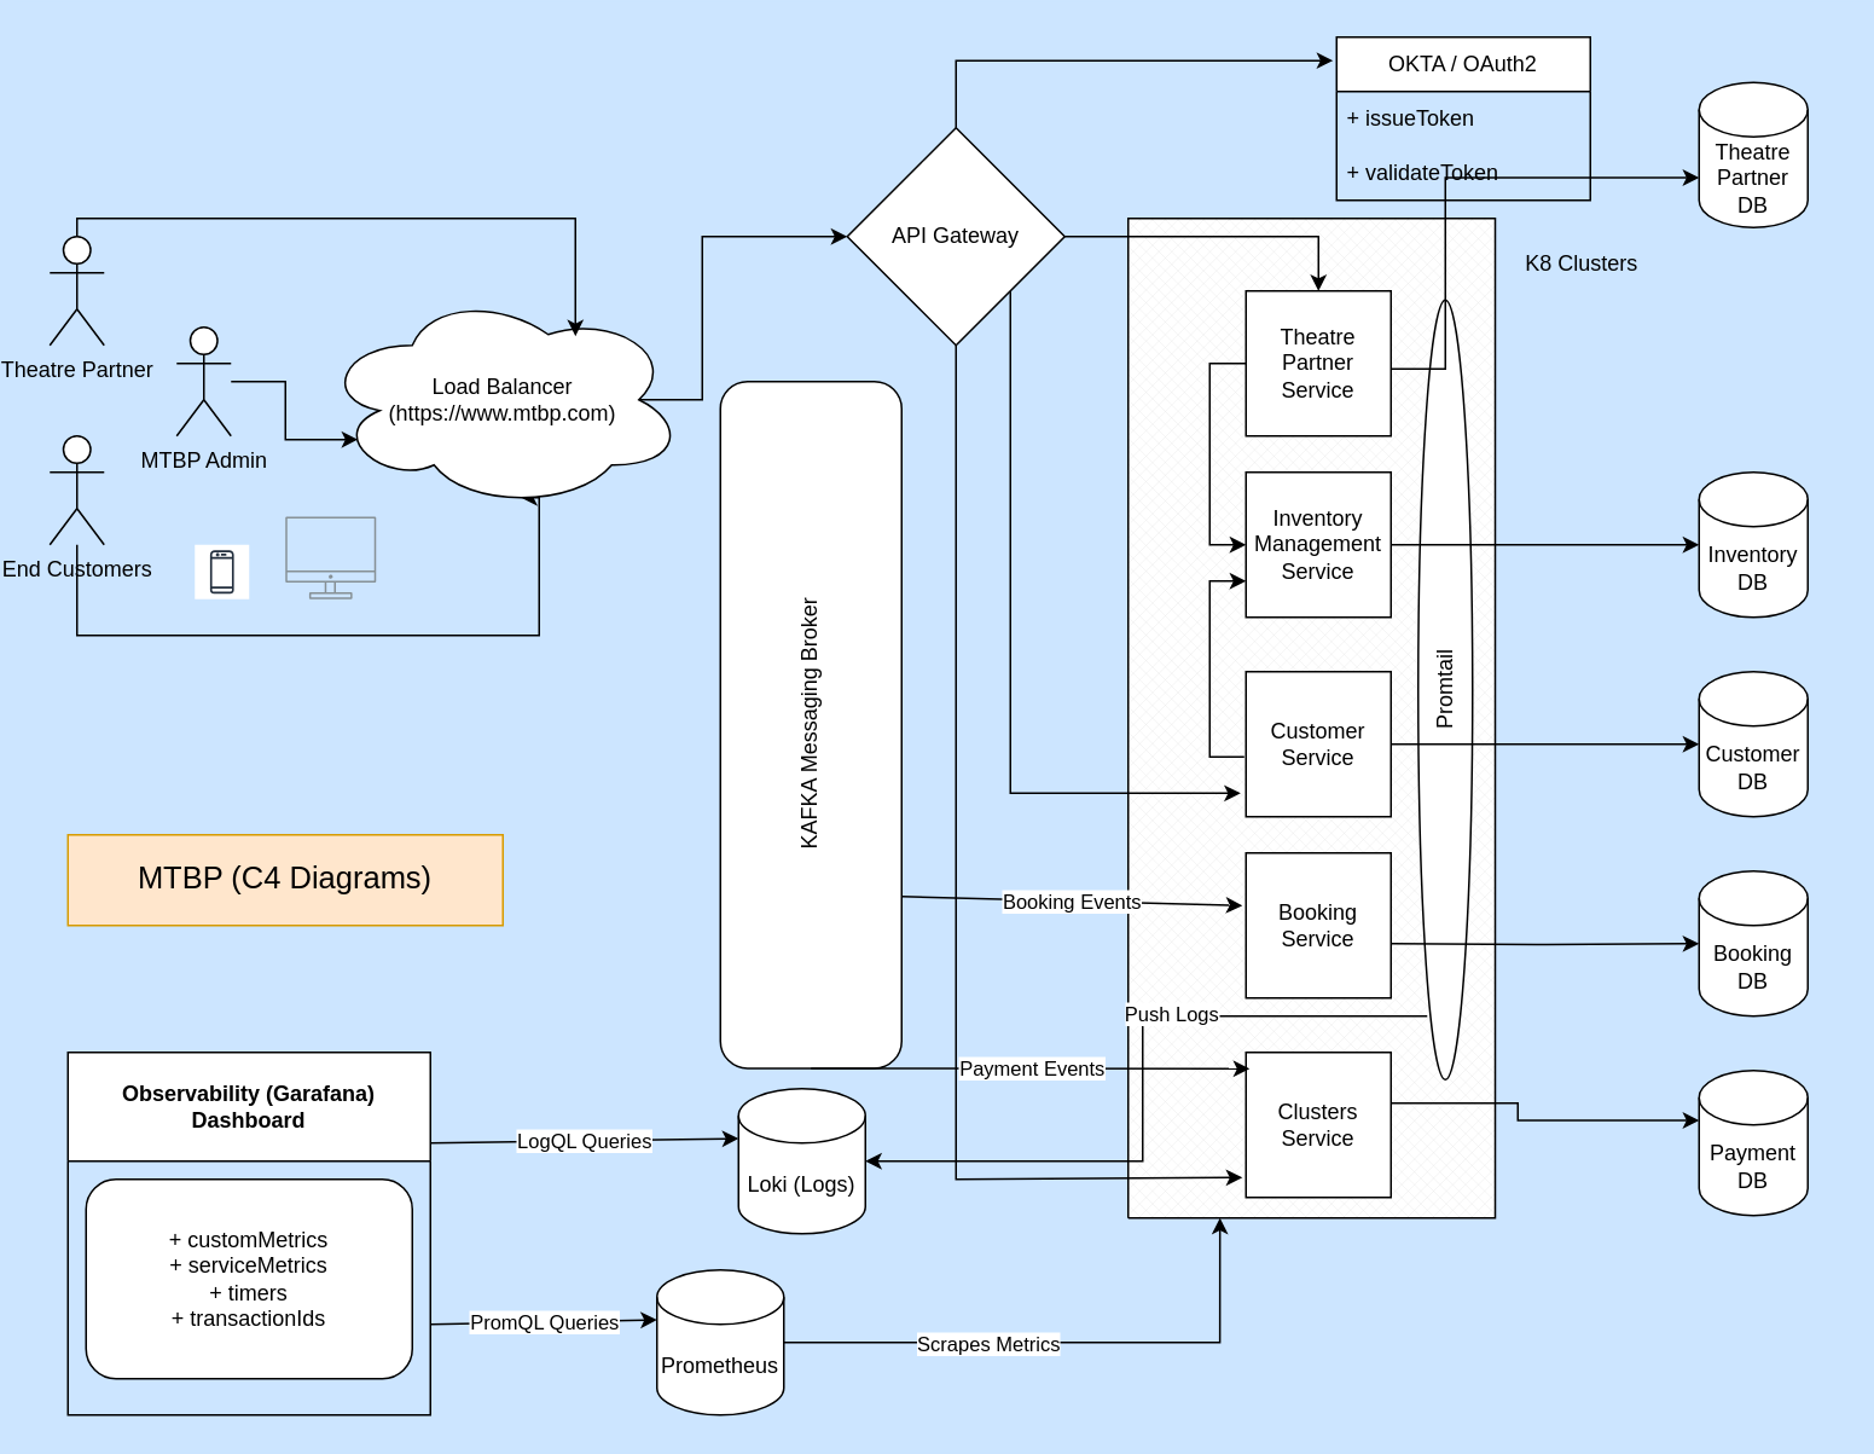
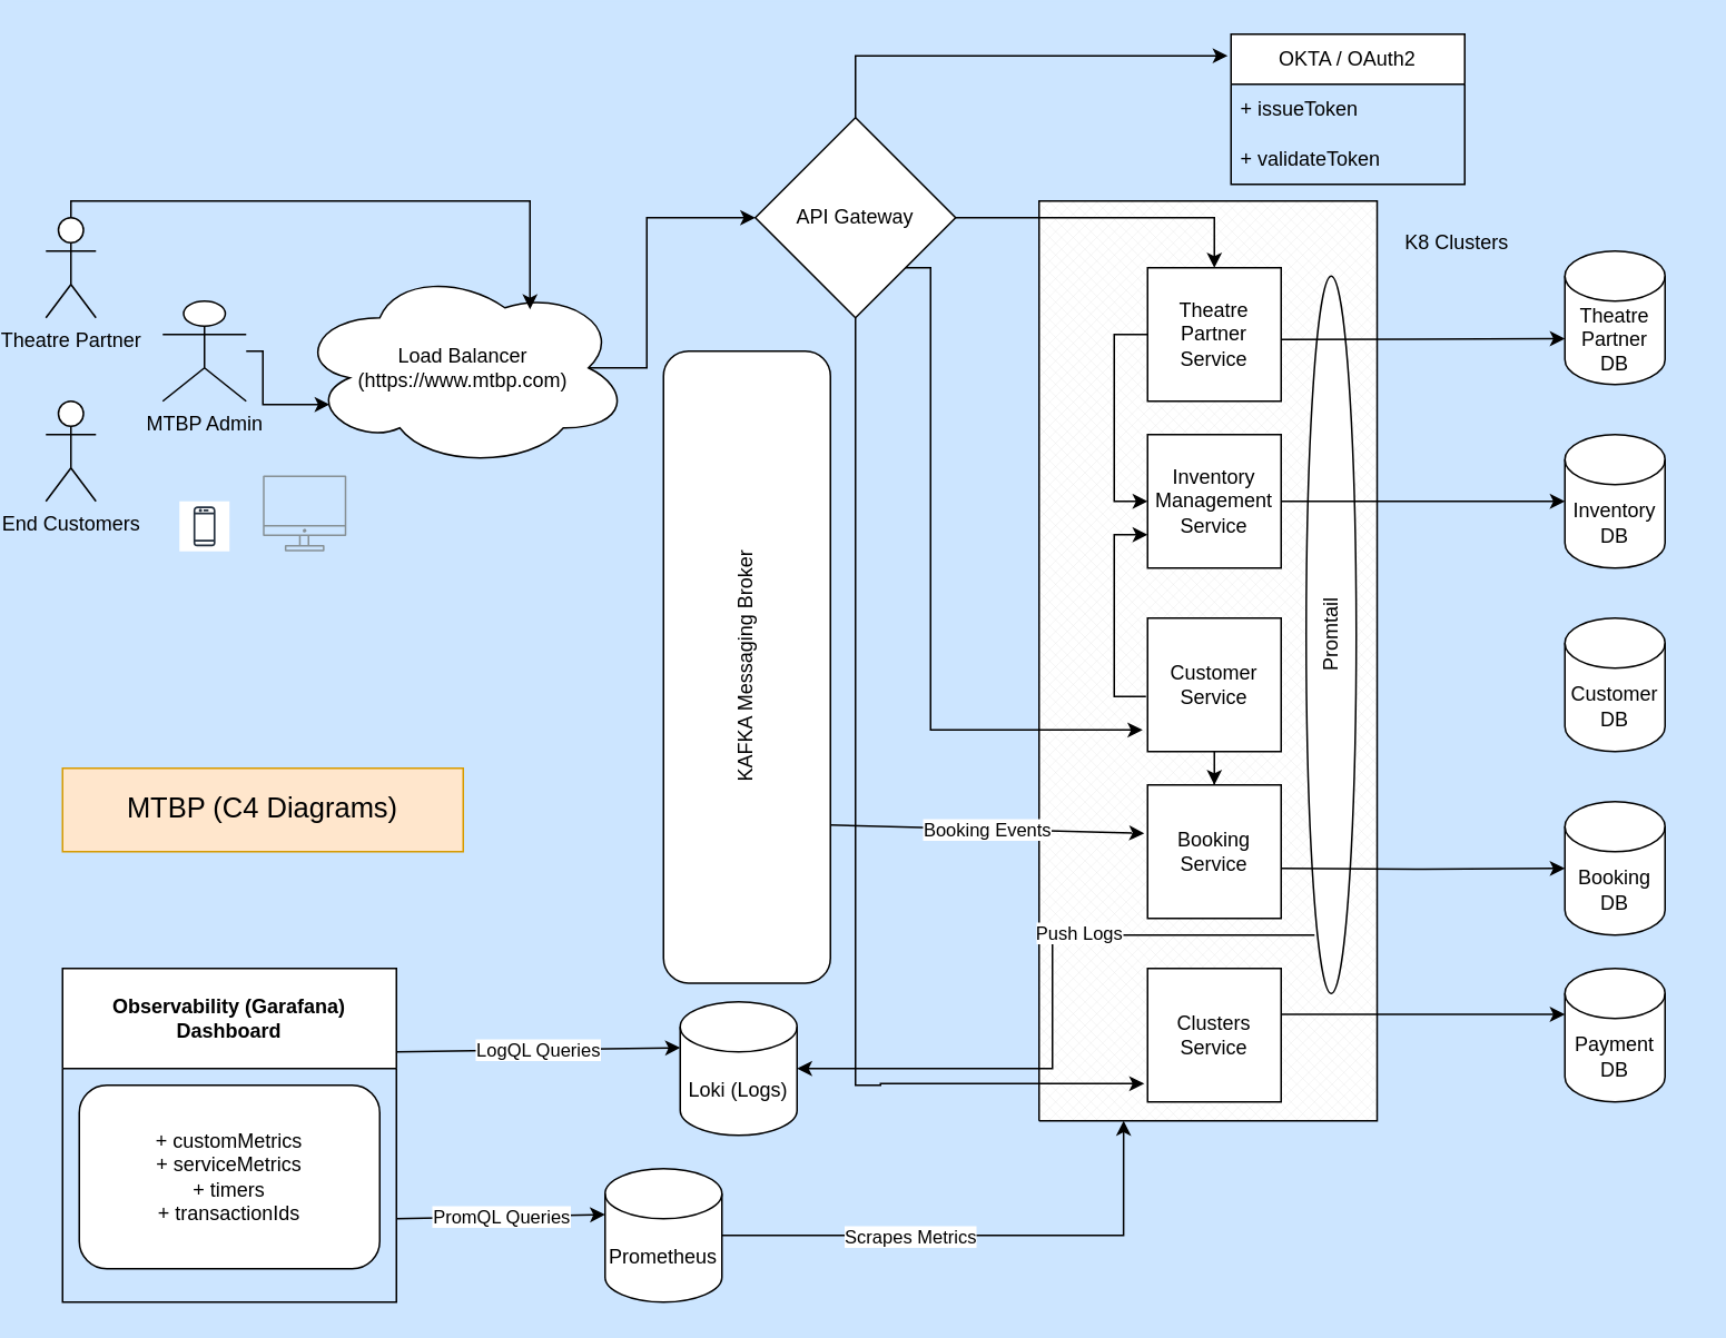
- <mxCell id="22" value="Theatre Partner DB" style="shape=cylinder3;whiteSpace=wrap;html=1;boundedLbl=1;backgroundOutline=1;size=15;" parent="1" vertex="1"><mxGeometry x="930" y="45" width="60" height="80" as="geometry" /></mxCell>
+ <mxCell id="22" value="Theatre Partner DB" style="shape=cylinder3;whiteSpace=wrap;html=1;boundedLbl=1;backgroundOutline=1;size=15;" parent="1" vertex="1"><mxGeometry x="930" y="150" width="60" height="80" as="geometry" /></mxCell>
- <mxCell id="13" value="API Gateway" style="rhombus;whiteSpace=wrap;html=1;" parent="1" vertex="1"><mxGeometry x="460" y="70" width="120" height="120" as="geometry" /></mxCell>
+ <mxCell id="13" value="API Gateway" style="rhombus;whiteSpace=wrap;html=1;" parent="1" vertex="1"><mxGeometry x="445" y="70" width="120" height="120" as="geometry" /></mxCell>
- <mxCell id="7" value="MTBP Admin" style="shape=umlActor;verticalLabelPosition=bottom;verticalAlign=top;html=1;outlineConnect=0;" parent="1" vertex="1"><mxGeometry x="90" y="180" width="30" height="60" as="geometry" /></mxCell>
+ <mxCell id="7" value="MTBP Admin" style="shape=umlActor;verticalLabelPosition=bottom;verticalAlign=top;html=1;outlineConnect=0;" parent="1" vertex="1"><mxGeometry x="90" y="180" width="50" height="60" as="geometry" /></mxCell>
- <mxCell id="4" style="edgeStyle=orthogonalEdgeStyle;rounded=0;orthogonalLoop=1;jettySize=auto;html=1;entryX=0.55;entryY=0.95;entryDx=0;entryDy=0;entryPerimeter=0;" parent="1" source="5" target="9" edge="1"><mxGeometry relative="1" as="geometry"><mxPoint x="260" y="300" as="targetPoint" /><Array as="points"><mxPoint x="35" y="350" /><mxPoint x="290" y="350" /></Array></mxGeometry></mxCell>
- <mxCell id="51" value="" style="edgeStyle=orthogonalEdgeStyle;rounded=0;orthogonalLoop=1;jettySize=auto;html=1;" parent="1" source="18" target="23" edge="1"><mxGeometry relative="1" as="geometry" /></mxCell>
+ <mxCell id="51" value="" style="edgeStyle=orthogonalEdgeStyle;rounded=0;orthogonalLoop=1;jettySize=auto;html=1;" parent="1" source="18" target="20" edge="1"><mxGeometry relative="1" as="geometry" /></mxCell>
- <mxCell id="31" value="" style="endArrow=classic;html=1;rounded=0;entryX=0.025;entryY=0.113;entryDx=0;entryDy=0;entryPerimeter=0;exitX=0;exitY=0.5;exitDx=0;exitDy=0;" parent="1" source="28" target="21" edge="1"><mxGeometry relative="1" as="geometry"><mxPoint x="430" y="570" as="sourcePoint" /><mxPoint x="600" y="610" as="targetPoint" /></mxGeometry></mxCell>
- <mxCell id="32" value="Payment Events" style="edgeLabel;resizable=0;html=1;;align=center;verticalAlign=middle;" parent="31" connectable="0" vertex="1"><mxGeometry relative="1" as="geometry" /></mxCell>
- <mxCell id="26" value="Payment DB" style="shape=cylinder3;whiteSpace=wrap;html=1;boundedLbl=1;backgroundOutline=1;size=15;" parent="1" vertex="1"><mxGeometry x="930" y="590" width="60" height="80" as="geometry" /></mxCell>
+ <mxCell id="26" value="Payment DB" style="shape=cylinder3;whiteSpace=wrap;html=1;boundedLbl=1;backgroundOutline=1;size=15;" parent="1" vertex="1"><mxGeometry x="930" y="580" width="60" height="80" as="geometry" /></mxCell>
